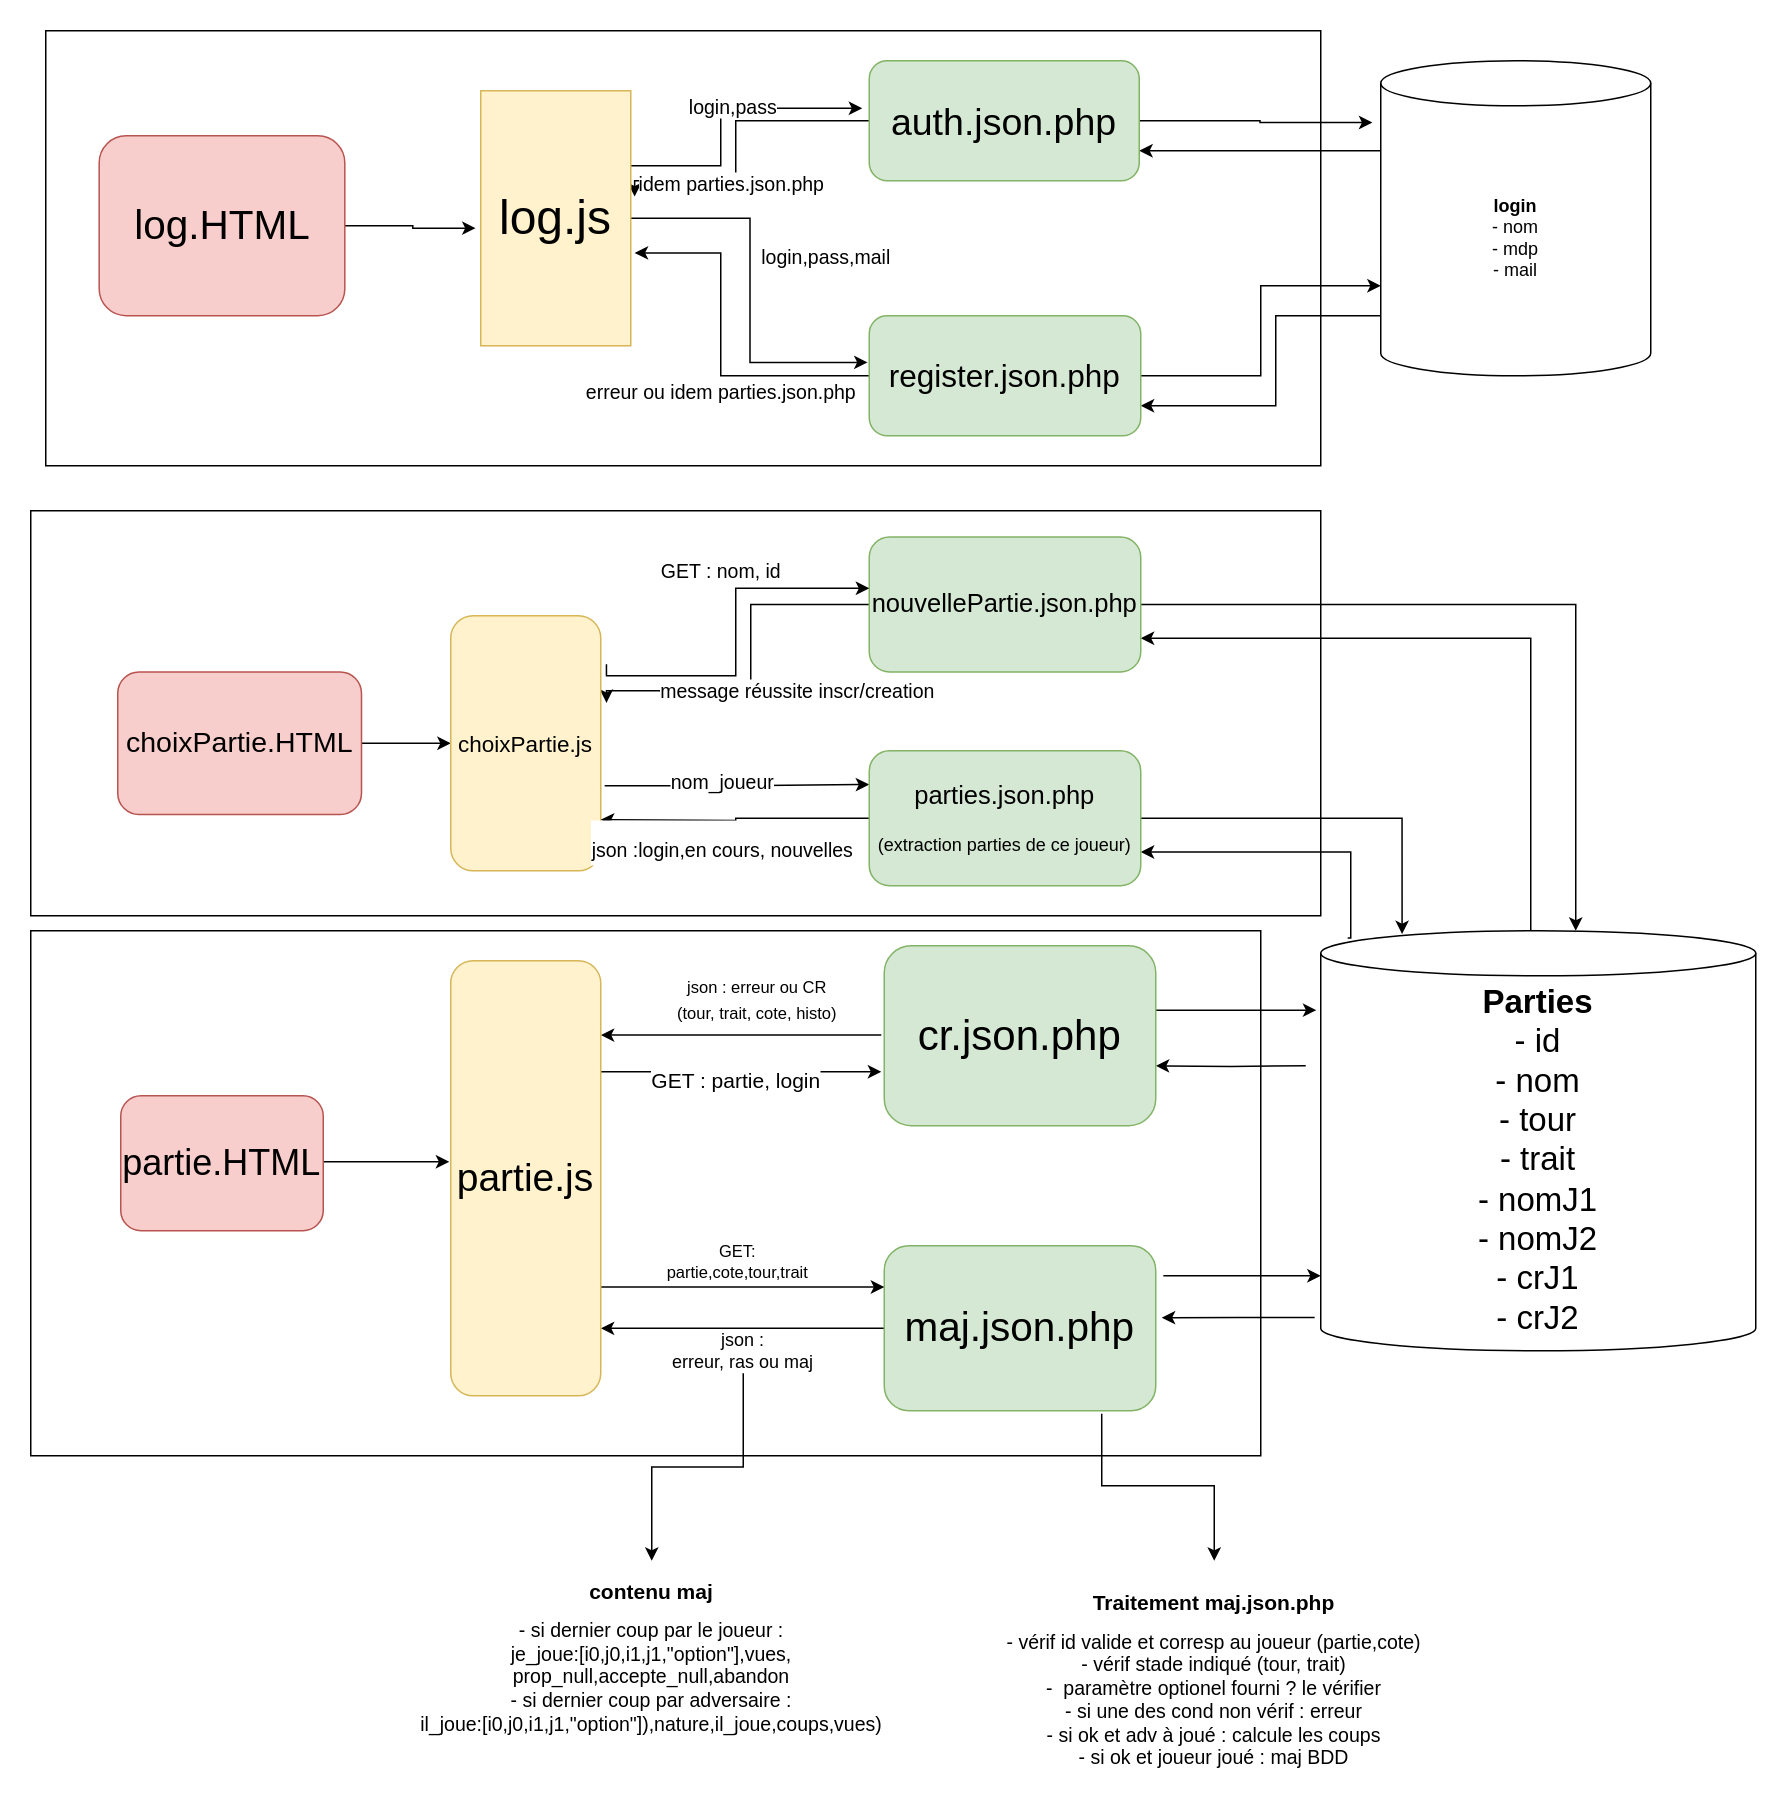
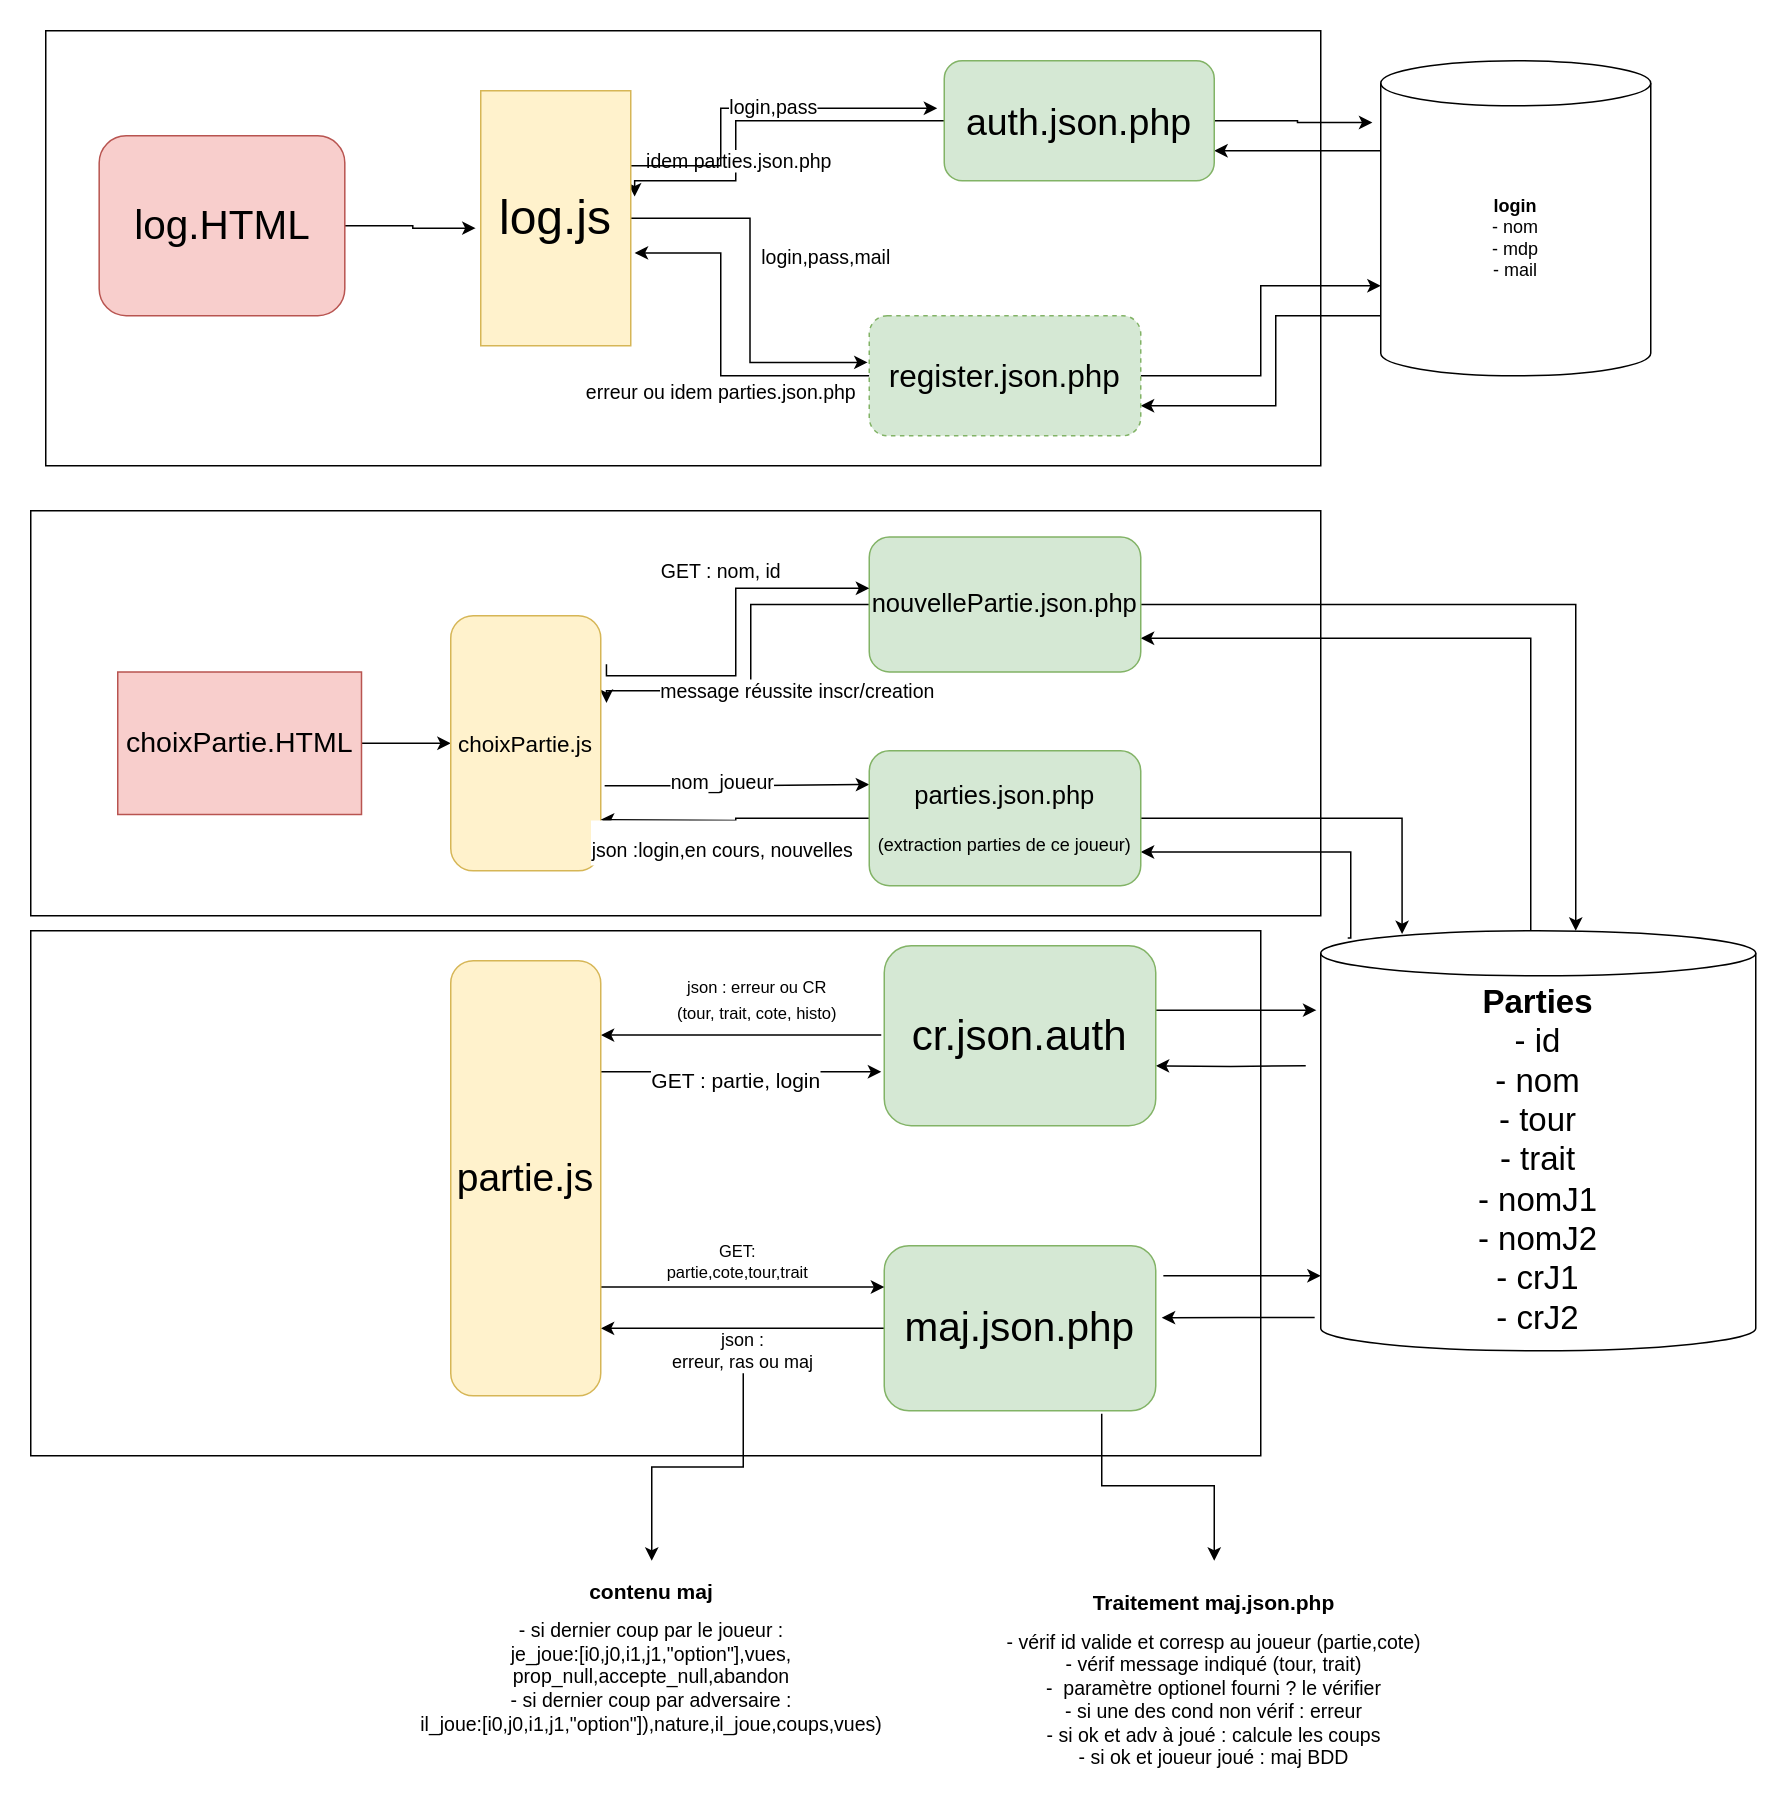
- <mxCell id="22" value="&lt;font style=&quot;font-size: 25px&quot;&gt;auth.json.php&lt;/font&gt;" style="rounded=1;whiteSpace=wrap;html=1;fillColor=#d5e8d4;strokeColor=#82b366;" parent="1" vertex="1"><mxGeometry x="579" y="40" width="180" height="80" as="geometry" /></mxCell>
+ <mxCell id="22" value="&lt;font style=&quot;font-size: 25px&quot;&gt;auth.json.php&lt;/font&gt;" style="rounded=1;whiteSpace=wrap;html=1;fillColor=#d5e8d4;strokeColor=#82b366;" parent="1" vertex="1"><mxGeometry x="629" y="40" width="180" height="80" as="geometry" /></mxCell>
- <mxCell id="37" value="&lt;font style=&quot;font-size: 21px&quot;&gt;register.json.php&lt;/font&gt;" style="rounded=1;whiteSpace=wrap;html=1;fillColor=#d5e8d4;strokeColor=#82b366;" parent="1" vertex="1"><mxGeometry x="579" y="210" width="181" height="80" as="geometry" /></mxCell>
+ <mxCell id="37" value="&lt;font style=&quot;font-size: 21px&quot;&gt;register.json.php&lt;/font&gt;" style="rounded=1;whiteSpace=wrap;html=1;fillColor=#d5e8d4;strokeColor=#82b366;dashed=1;" parent="1" vertex="1"><mxGeometry x="579" y="210" width="181" height="80" as="geometry" /></mxCell>
- <mxCell id="11" value="&lt;font style=&quot;font-size: 19px&quot;&gt;choixPartie.HTML&lt;/font&gt;" style="rounded=1;whiteSpace=wrap;html=1;fillColor=#f8cecc;strokeColor=#b85450;" parent="1" vertex="1"><mxGeometry x="78" y="447.5" width="162.5" height="95" as="geometry" /></mxCell>
+ <mxCell id="11" value="&lt;font style=&quot;font-size: 19px&quot;&gt;choixPartie.HTML&lt;/font&gt;" style="whiteSpace=wrap;html=1;fillColor=#f8cecc;strokeColor=#b85450;rounded=0;" parent="1" vertex="1"><mxGeometry x="78" y="447.5" width="162.5" height="95" as="geometry" /></mxCell>
- <mxCell id="29" value="&lt;font style=&quot;font-size: 28px&quot;&gt;cr.json.php&lt;/font&gt;" style="rounded=1;whiteSpace=wrap;html=1;fillColor=#d5e8d4;strokeColor=#82b366;" parent="1" vertex="1"><mxGeometry x="589" y="630" width="181" height="120" as="geometry" /></mxCell>
+ <mxCell id="29" value="&lt;font style=&quot;font-size: 28px&quot;&gt;cr.json.auth&lt;/font&gt;" style="rounded=1;whiteSpace=wrap;html=1;fillColor=#d5e8d4;strokeColor=#82b366;" parent="1" vertex="1"><mxGeometry x="589" y="630" width="181" height="120" as="geometry" /></mxCell>
- <mxCell id="12" style="edgeStyle=orthogonalEdgeStyle;rounded=0;orthogonalLoop=1;jettySize=auto;html=1;fontSize=14;entryX=-0.01;entryY=0.462;entryDx=0;entryDy=0;entryPerimeter=0;" parent="1" source="13" target="52" edge="1"><mxGeometry relative="1" as="geometry"><mxPoint x="290" y="775" as="targetPoint" /><Array as="points"><mxPoint x="210" y="775" /><mxPoint x="210" y="774" /></Array></mxGeometry></mxCell>
- <mxCell id="13" value="&lt;div style=&quot;font-size: 24px&quot;&gt;&lt;font style=&quot;font-size: 24px&quot;&gt;partie.HTML&lt;/font&gt;&lt;/div&gt;" style="rounded=1;whiteSpace=wrap;html=1;fillColor=#f8cecc;strokeColor=#b85450;" parent="1" vertex="1"><mxGeometry x="80" y="730" width="135" height="90" as="geometry" /></mxCell>
- <mxCell id="55" value="&lt;h1 style=&quot;font-size: 14px&quot;&gt;&lt;font style=&quot;font-size: 14px&quot;&gt;Traitement maj.json.php&lt;/font&gt;&lt;/h1&gt;&lt;div&gt;- vérif id valide et corresp au joueur (partie,cote)&lt;br&gt;&lt;/div&gt;&lt;div&gt;- vérif stade indiqué (tour, trait)&lt;/div&gt;&lt;div&gt;-&amp;nbsp; paramètre optionel fourni ? le vérifier&lt;/div&gt;&lt;div&gt;- si une des cond non vérif : erreur&lt;/div&gt;&lt;div&gt;- si ok et adv à joué : calcule les coups&lt;/div&gt;&lt;div&gt;- si ok et joueur joué : maj BDD&lt;br&gt;&lt;/div&gt;" style="text;html=1;strokeColor=none;fillColor=none;align=center;verticalAlign=middle;whiteSpace=wrap;rounded=0;fontSize=13;" parent="1" vertex="1"><mxGeometry x="654" y="1040" width="310" height="150" as="geometry" /></mxCell>
+ <mxCell id="55" value="&lt;h1 style=&quot;font-size: 14px&quot;&gt;&lt;font style=&quot;font-size: 14px&quot;&gt;Traitement maj.json.php&lt;/font&gt;&lt;/h1&gt;&lt;div&gt;- vérif id valide et corresp au joueur (partie,cote)&lt;br&gt;&lt;/div&gt;&lt;div&gt;- vérif message indiqué (tour, trait)&lt;/div&gt;&lt;div&gt;-&amp;nbsp; paramètre optionel fourni ? le vérifier&lt;/div&gt;&lt;div&gt;- si une des cond non vérif : erreur&lt;/div&gt;&lt;div&gt;- si ok et adv à joué : calcule les coups&lt;/div&gt;&lt;div&gt;- si ok et joueur joué : maj BDD&lt;br&gt;&lt;/div&gt;" style="text;html=1;strokeColor=none;fillColor=none;align=center;verticalAlign=middle;whiteSpace=wrap;rounded=0;fontSize=13;" parent="1" vertex="1"><mxGeometry x="654" y="1040" width="310" height="150" as="geometry" /></mxCell>
